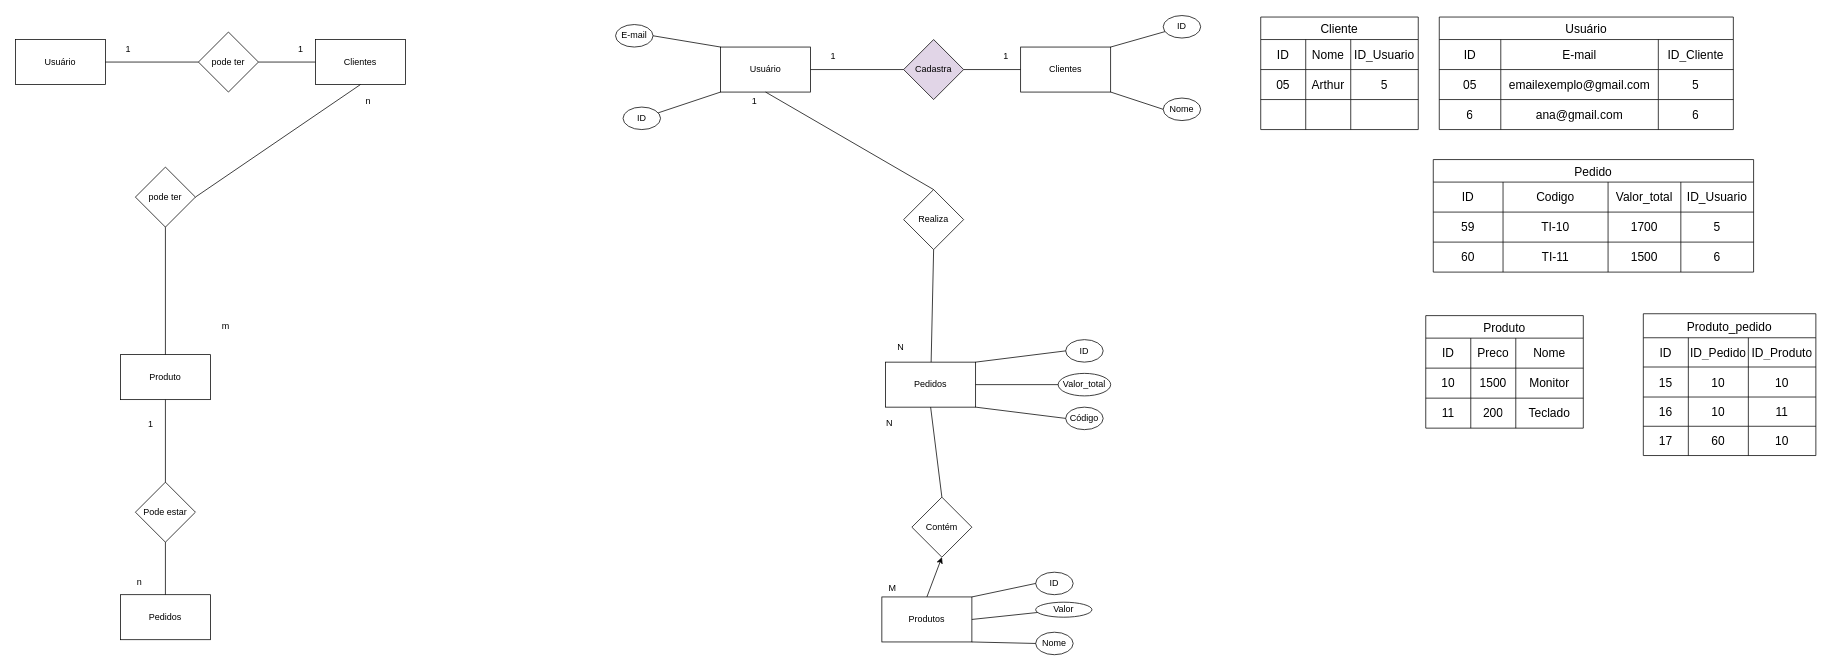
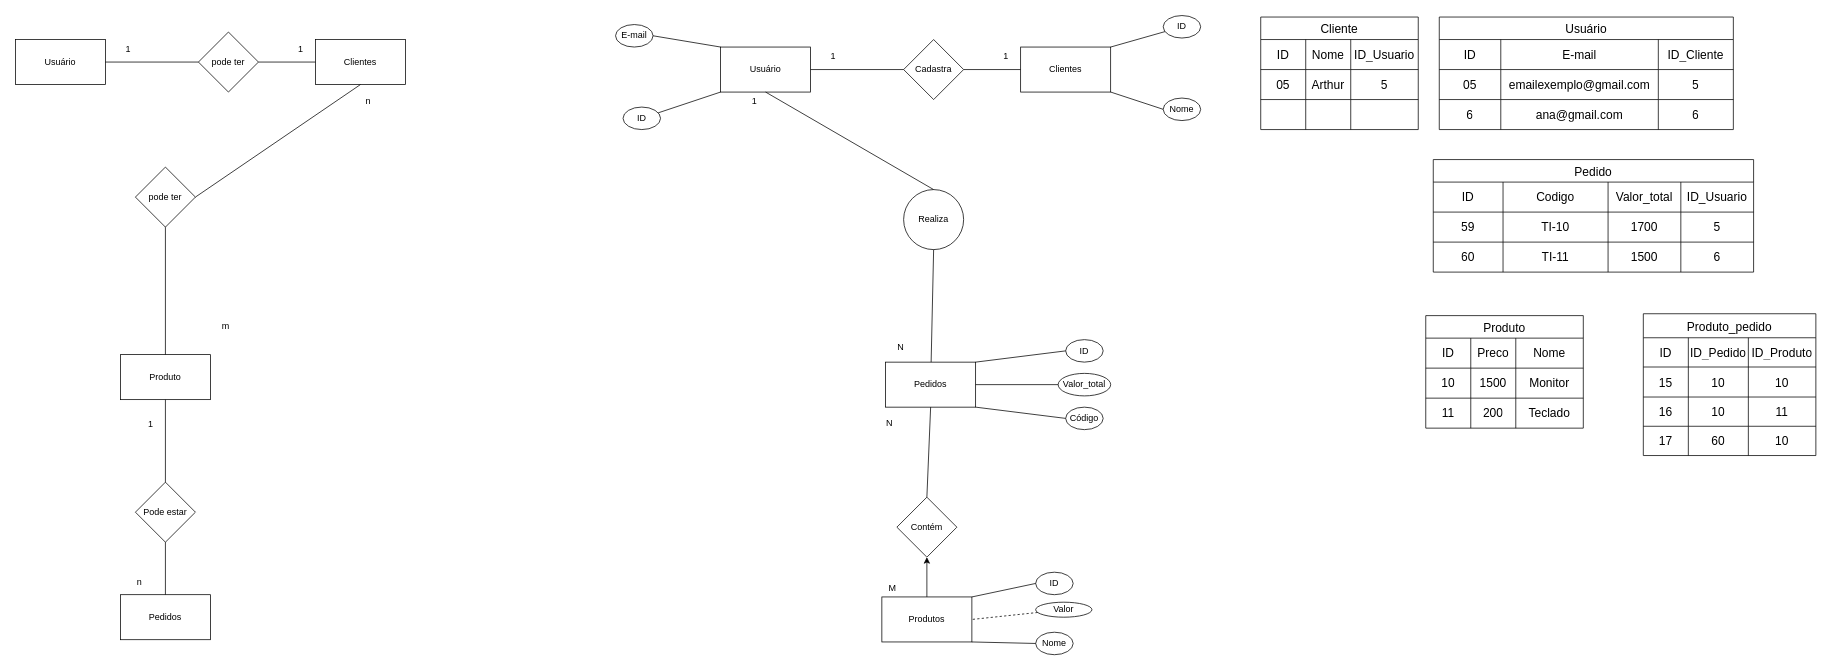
- <mxCell id="22" value="Cadastra" style="rhombus;whiteSpace=wrap;html=1;fillColor=#e1d5e7;" vertex="1" parent="1"><mxGeometry x="1204" y="52" width="80" height="80" as="geometry" /></mxCell>
+ <mxCell id="22" value="Cadastra" style="rhombus;whiteSpace=wrap;html=1;" vertex="1" parent="1"><mxGeometry x="1204" y="52" width="80" height="80" as="geometry" /></mxCell>
- <mxCell id="29" value="Realiza" style="rhombus;whiteSpace=wrap;html=1;" vertex="1" parent="1"><mxGeometry x="1204" y="252" width="80" height="80" as="geometry" /></mxCell>
+ <mxCell id="29" value="Realiza" style="ellipse;whiteSpace=wrap;html=1;" vertex="1" parent="1"><mxGeometry x="1204" y="252" width="80" height="80" as="geometry" /></mxCell>
- <mxCell id="31" value="Contém" style="rhombus;whiteSpace=wrap;html=1;" vertex="1" parent="1"><mxGeometry x="1215" y="662" width="80" height="80" as="geometry" /></mxCell>
+ <mxCell id="31" value="Contém" style="rhombus;whiteSpace=wrap;html=1;" vertex="1" parent="1"><mxGeometry x="1195" y="662" width="80" height="80" as="geometry" /></mxCell>
- <mxCell id="59" value="" style="endArrow=none;html=1;entryX=1;entryY=0.5;entryDx=0;entryDy=0;" edge="1" parent="1" source="58" target="33"><mxGeometry width="50" height="50" relative="1" as="geometry"><mxPoint x="1280" y="892" as="sourcePoint" /><mxPoint x="1330" y="842" as="targetPoint" /></mxGeometry></mxCell>
+ <mxCell id="59" value="" style="endArrow=none;html=1;entryX=1;entryY=0.5;entryDx=0;entryDy=0;dashed=1;" edge="1" parent="1" source="58" target="33"><mxGeometry width="50" height="50" relative="1" as="geometry"><mxPoint x="1280" y="892" as="sourcePoint" /><mxPoint x="1330" y="842" as="targetPoint" /></mxGeometry></mxCell>
